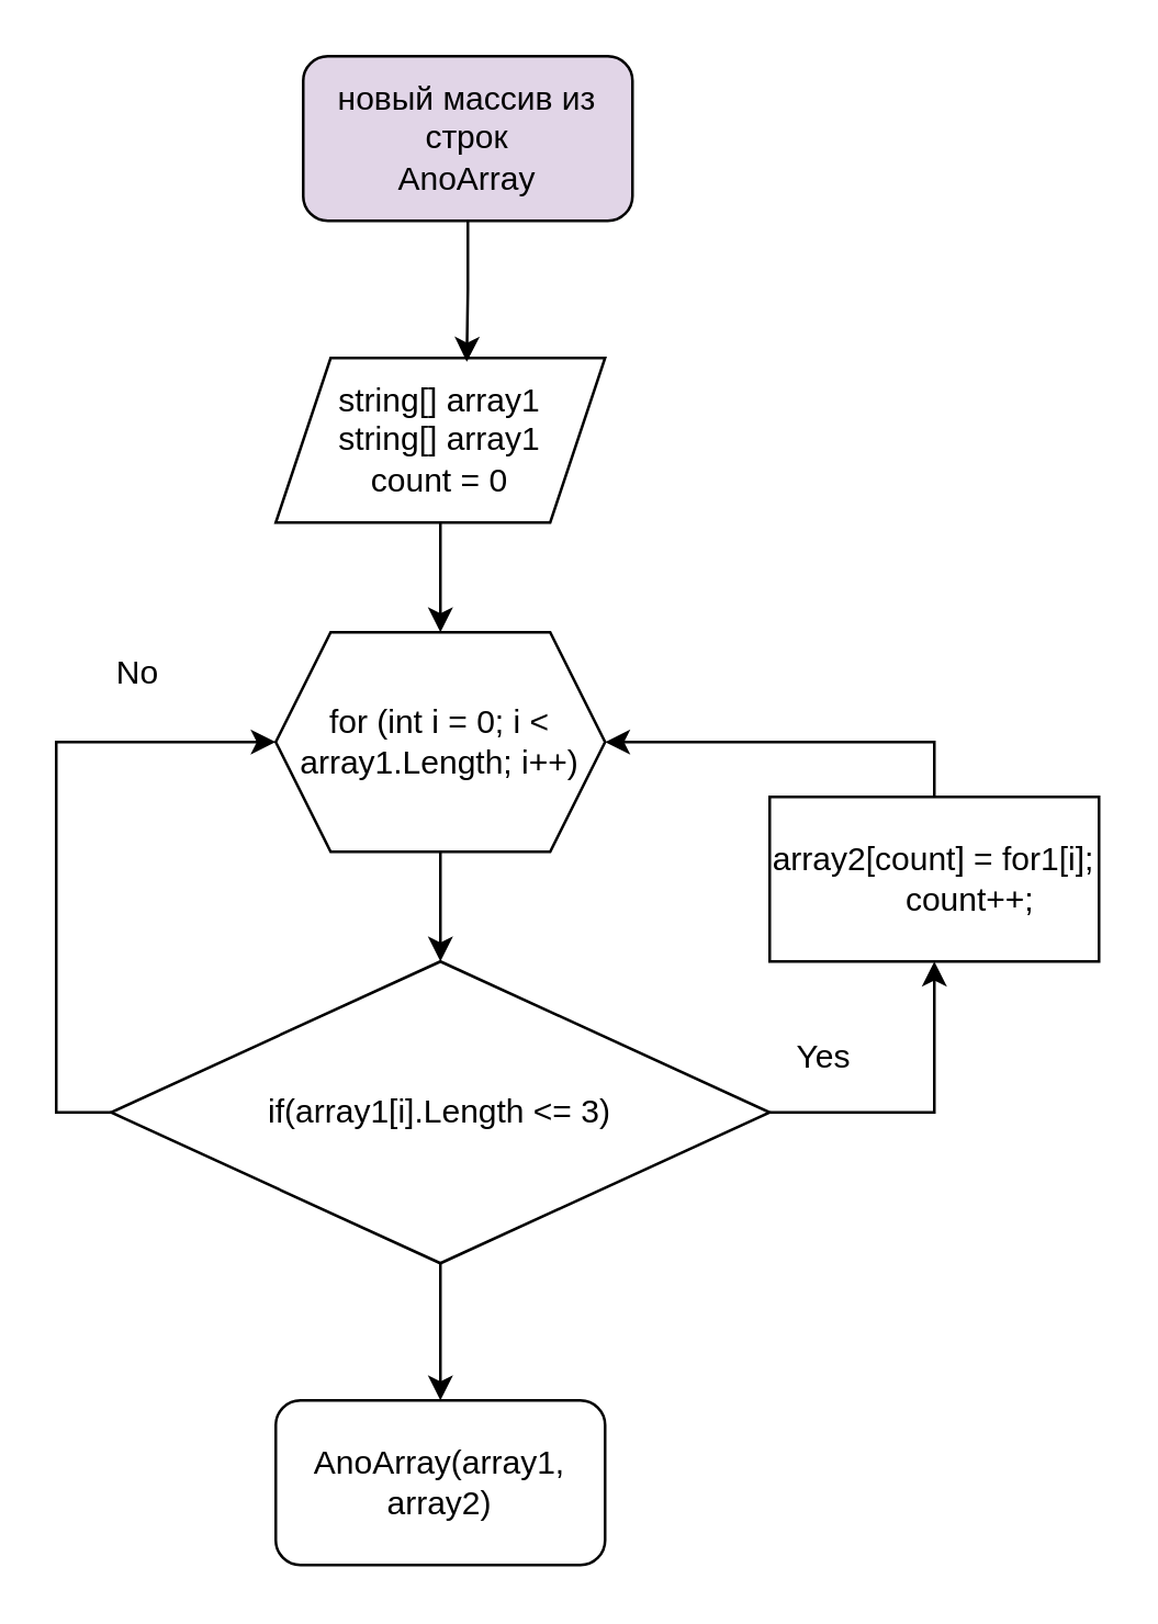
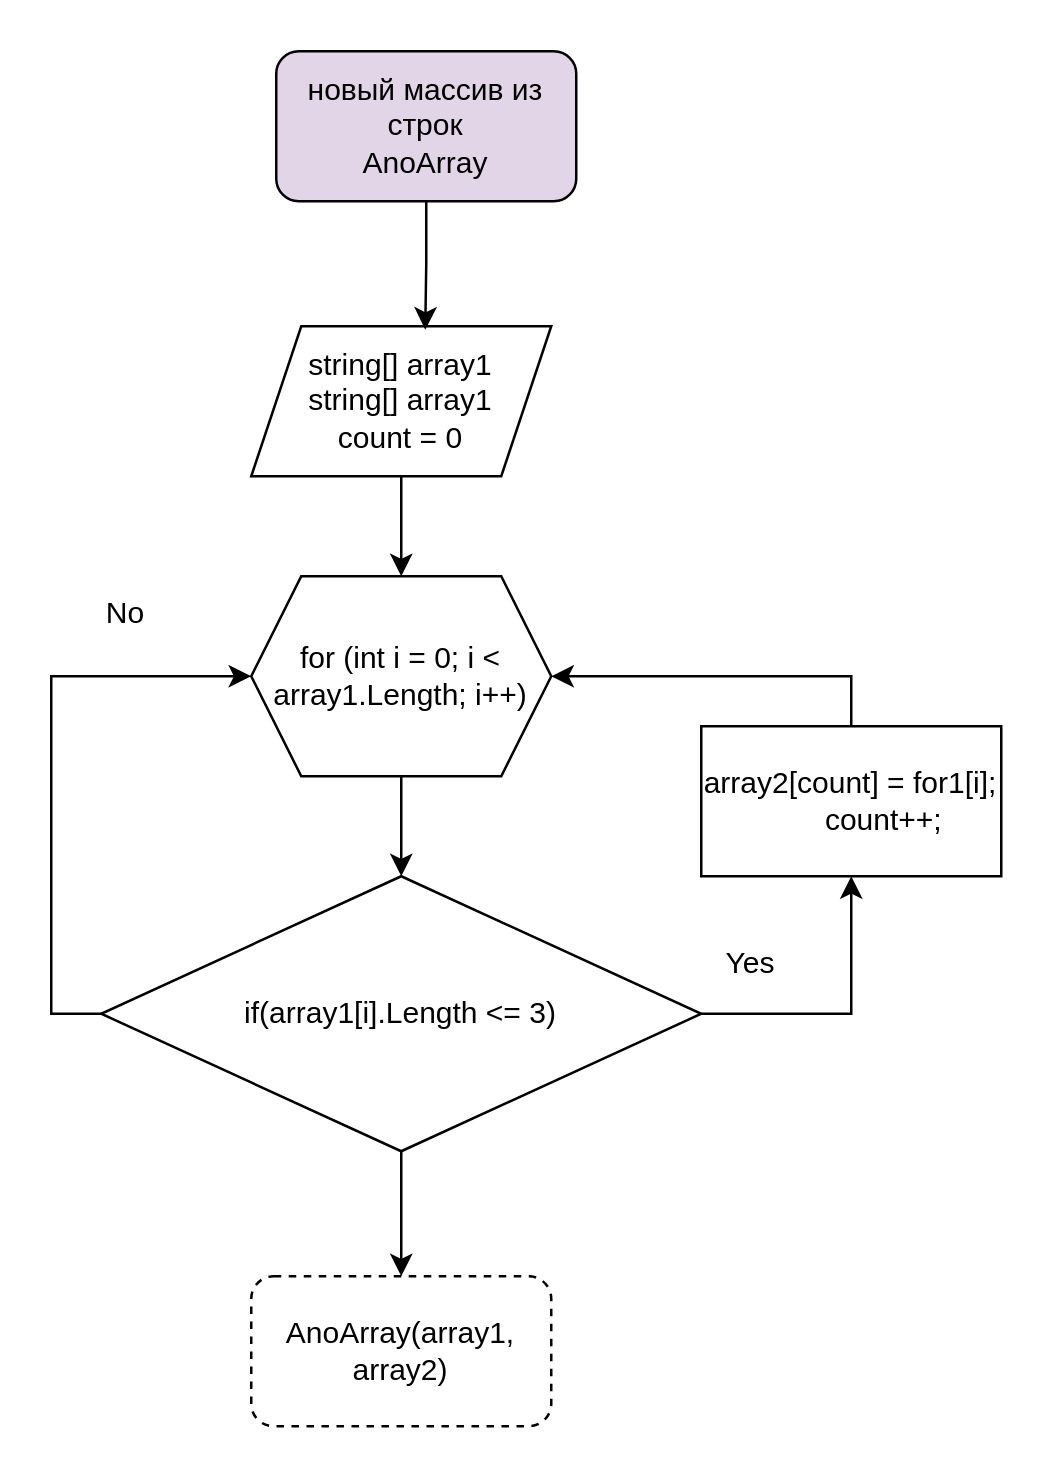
- <mxCell id="16" value="AnoArray(array1, array2)" style="rounded=1;whiteSpace=wrap;html=1;" vertex="1" parent="1"><mxGeometry x="100" y="510" width="120" height="60" as="geometry" /></mxCell>
+ <mxCell id="16" value="AnoArray(array1, array2)" style="rounded=1;whiteSpace=wrap;html=1;dashed=1;" vertex="1" parent="1"><mxGeometry x="100" y="510" width="120" height="60" as="geometry" /></mxCell>
